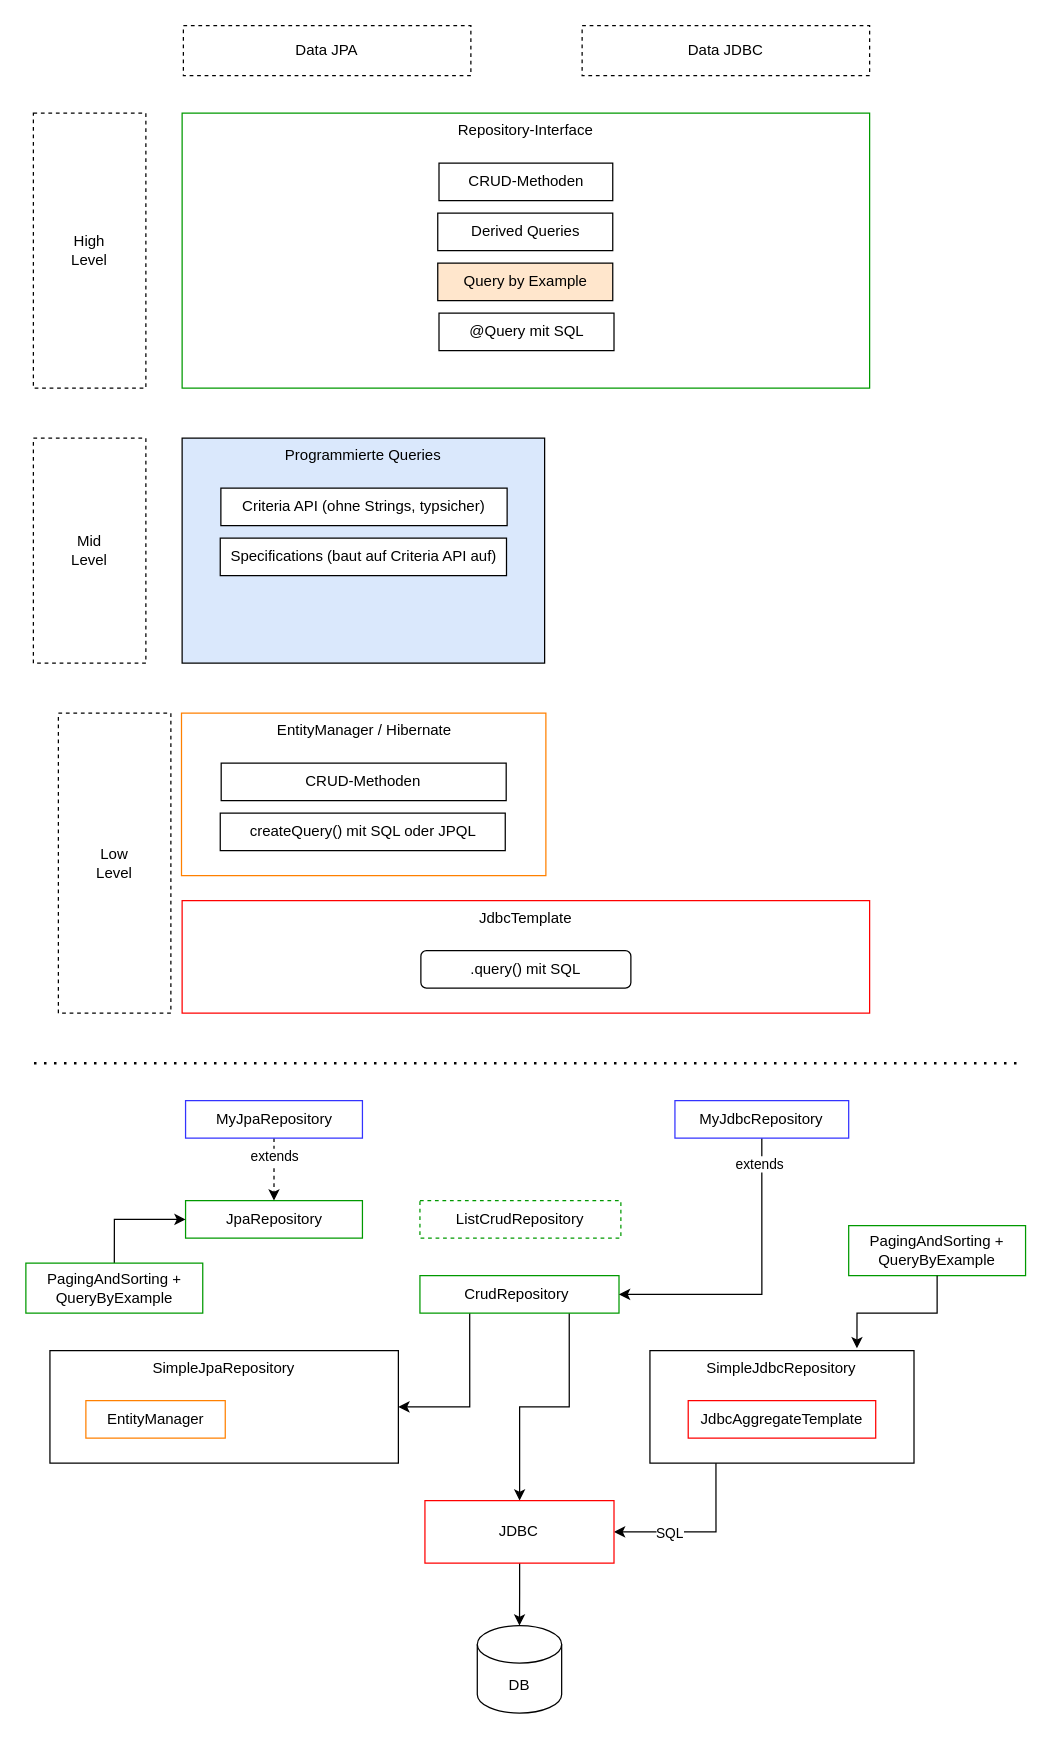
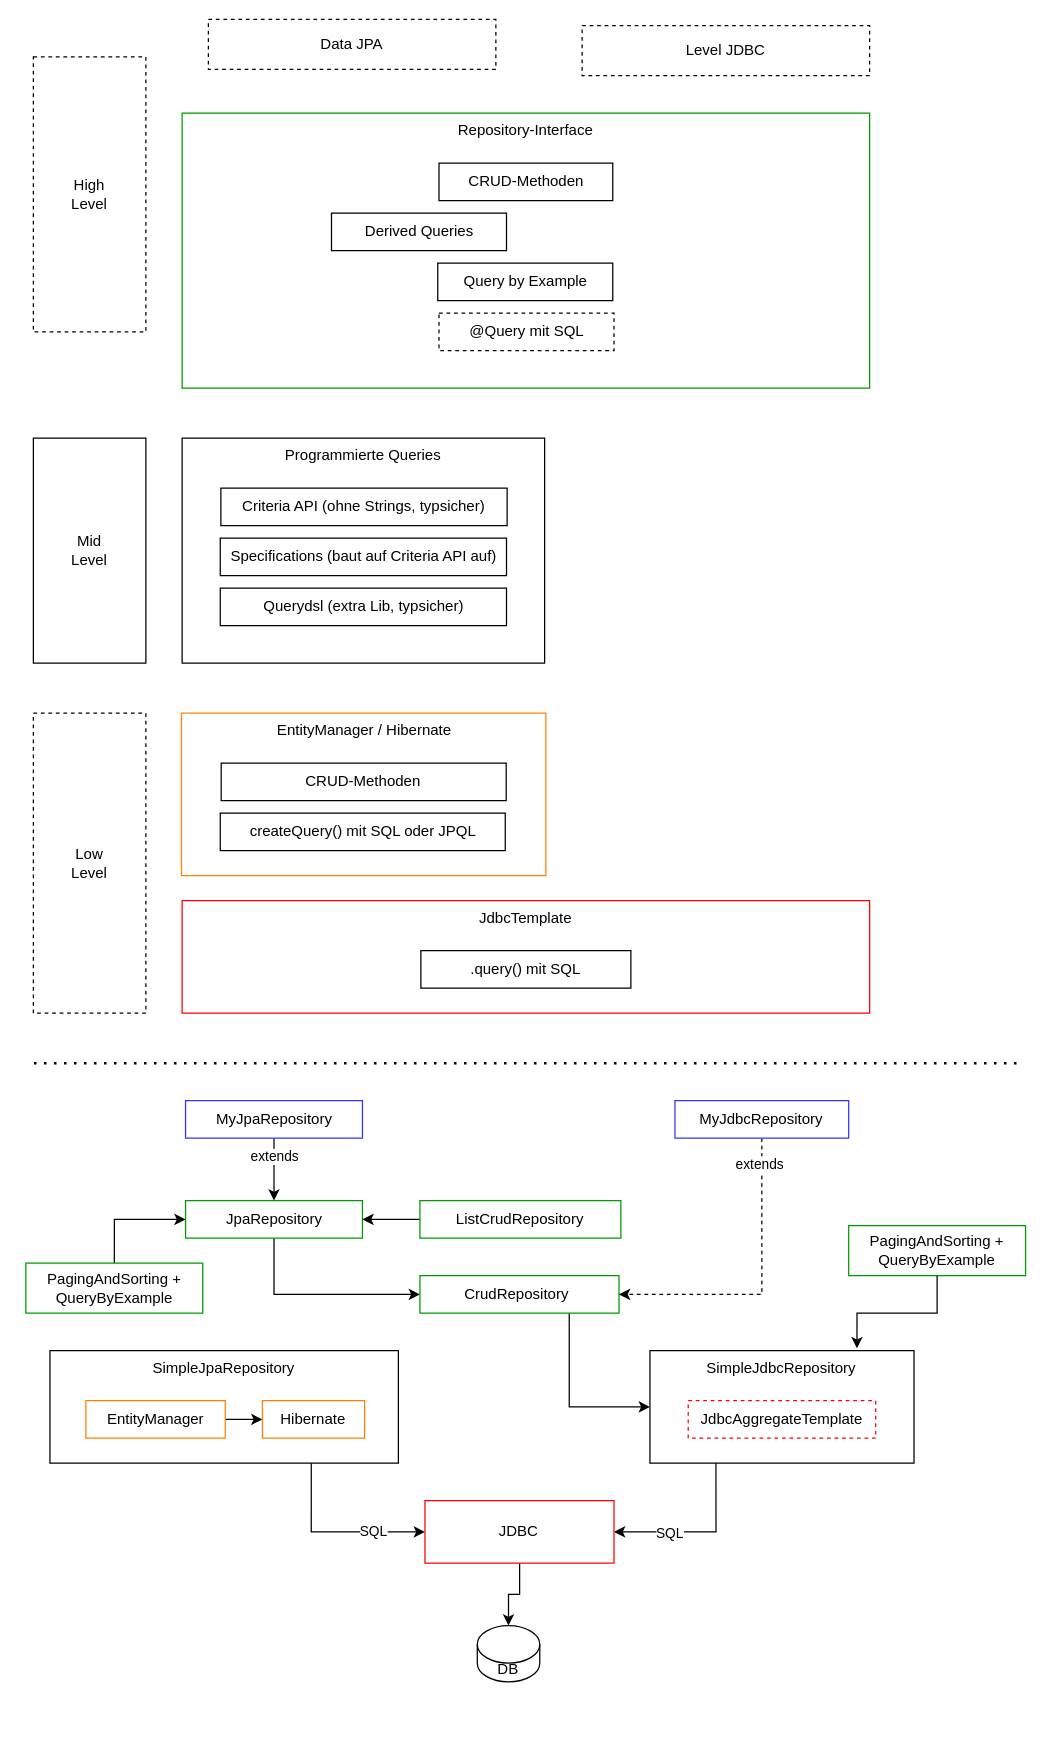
- <mxCell id="6" value="Data JPA" style="rounded=0;whiteSpace=wrap;html=1;dashed=1;" parent="1" vertex="1"><mxGeometry x="146" y="20" width="230" height="40" as="geometry" /></mxCell>
+ <mxCell id="6" value="Data JPA" style="rounded=0;whiteSpace=wrap;html=1;dashed=1;" parent="1" vertex="1"><mxGeometry x="166" y="15" width="230" height="40" as="geometry" /></mxCell>
- <mxCell id="7" value="Data JDBC" style="rounded=0;whiteSpace=wrap;html=1;dashed=1;" parent="1" vertex="1"><mxGeometry x="465" y="20" width="230" height="40" as="geometry" /></mxCell>
+ <mxCell id="7" value="Level JDBC" style="rounded=0;whiteSpace=wrap;html=1;dashed=1;" parent="1" vertex="1"><mxGeometry x="465" y="20" width="230" height="40" as="geometry" /></mxCell>
- <mxCell id="5" value="Derived Queries" style="rounded=0;whiteSpace=wrap;html=1;verticalAlign=middle;" parent="1" vertex="1"><mxGeometry x="349.5" y="170" width="140" height="30" as="geometry" /></mxCell>
+ <mxCell id="5" value="Derived Queries" style="rounded=0;whiteSpace=wrap;html=1;verticalAlign=middle;" parent="1" vertex="1"><mxGeometry x="264.5" y="170" width="140" height="30" as="geometry" /></mxCell>
- <mxCell id="14" value="High&lt;div&gt;Level&lt;/div&gt;" style="rounded=0;whiteSpace=wrap;html=1;dashed=1;" parent="1" vertex="1"><mxGeometry x="26" y="90" width="90" height="220" as="geometry" /></mxCell>
+ <mxCell id="14" value="High&lt;div&gt;Level&lt;/div&gt;" style="rounded=0;whiteSpace=wrap;html=1;dashed=1;" parent="1" vertex="1"><mxGeometry x="26" y="45" width="90" height="220" as="geometry" /></mxCell>
- <mxCell id="17" value="Query by Example" style="rounded=0;whiteSpace=wrap;html=1;verticalAlign=middle;fillColor=#ffe6cc;" parent="1" vertex="1"><mxGeometry x="349.5" y="210" width="140" height="30" as="geometry" /></mxCell>
+ <mxCell id="17" value="Query by Example" style="rounded=0;whiteSpace=wrap;html=1;verticalAlign=middle;" parent="1" vertex="1"><mxGeometry x="349.5" y="210" width="140" height="30" as="geometry" /></mxCell>
- <mxCell id="45" value="@Query mit SQL" style="rounded=0;whiteSpace=wrap;html=1;verticalAlign=middle;" parent="1" vertex="1"><mxGeometry x="350.5" y="250" width="140" height="30" as="geometry" /></mxCell>
+ <mxCell id="45" value="@Query mit SQL" style="rounded=0;whiteSpace=wrap;html=1;verticalAlign=middle;dashed=1;" parent="1" vertex="1"><mxGeometry x="350.5" y="250" width="140" height="30" as="geometry" /></mxCell>
- <mxCell id="8" value="Programmierte Queries" style="rounded=0;whiteSpace=wrap;html=1;verticalAlign=top;fillColor=#dae8fc;" parent="1" vertex="1"><mxGeometry x="145" y="350" width="290" height="180" as="geometry" /></mxCell>
+ <mxCell id="8" value="Programmierte Queries" style="rounded=0;whiteSpace=wrap;html=1;verticalAlign=top;" parent="1" vertex="1"><mxGeometry x="145" y="350" width="290" height="180" as="geometry" /></mxCell>
- <mxCell id="15" value="Mid&lt;div&gt;Level&lt;/div&gt;" style="rounded=0;whiteSpace=wrap;html=1;dashed=1;" parent="1" vertex="1"><mxGeometry x="26" y="350" width="90" height="180" as="geometry" /></mxCell>
+ <mxCell id="15" value="Mid&lt;div&gt;Level&lt;/div&gt;" style="rounded=0;whiteSpace=wrap;html=1;dashed=0;" parent="1" vertex="1"><mxGeometry x="26" y="350" width="90" height="180" as="geometry" /></mxCell>
+ <mxCell id="18" value="Querydsl (extra Lib, typsicher)" style="rounded=0;whiteSpace=wrap;html=1;verticalAlign=middle;" parent="1" vertex="1"><mxGeometry x="175.5" y="470" width="229" height="30" as="geometry" /></mxCell>
- <mxCell id="16" value="Low&lt;div&gt;Level&lt;/div&gt;" style="rounded=0;whiteSpace=wrap;html=1;dashed=1;" parent="1" vertex="1"><mxGeometry x="46" y="570" width="90" height="240" as="geometry" /></mxCell>
+ <mxCell id="16" value="Low&lt;div&gt;Level&lt;/div&gt;" style="rounded=0;whiteSpace=wrap;html=1;dashed=1;" parent="1" vertex="1"><mxGeometry x="26" y="570" width="90" height="240" as="geometry" /></mxCell>
- <mxCell id="12" value=".query() mit SQL" style="whiteSpace=wrap;html=1;verticalAlign=middle;rounded=1;" parent="1" vertex="1"><mxGeometry x="336" y="760" width="168" height="30" as="geometry" /></mxCell>
+ <mxCell id="12" value=".query() mit SQL" style="rounded=0;whiteSpace=wrap;html=1;verticalAlign=middle;" parent="1" vertex="1"><mxGeometry x="336" y="760" width="168" height="30" as="geometry" /></mxCell>
- <mxCell id="22" style="edgeStyle=orthogonalEdgeStyle;rounded=0;orthogonalLoop=1;jettySize=auto;html=1;exitX=0.5;exitY=1;exitDx=0;exitDy=0;entryX=0.5;entryY=0;entryDx=0;entryDy=0;dashed=1;" parent="1" source="24" target="21" edge="1"><mxGeometry relative="1" as="geometry" /></mxCell>
+ <mxCell id="22" style="edgeStyle=orthogonalEdgeStyle;rounded=0;orthogonalLoop=1;jettySize=auto;html=1;exitX=0.5;exitY=1;exitDx=0;exitDy=0;entryX=0.5;entryY=0;entryDx=0;entryDy=0;" parent="1" source="24" target="21" edge="1"><mxGeometry relative="1" as="geometry" /></mxCell>
+ <mxCell id="46" value="" style="edgeStyle=orthogonalEdgeStyle;rounded=0;orthogonalLoop=1;jettySize=auto;html=1;" parent="1" source="47" target="21" edge="1"><mxGeometry relative="1" as="geometry" /></mxCell>
- <mxCell id="47" value="ListCrudRepository" style="rounded=0;whiteSpace=wrap;html=1;verticalAlign=middle;strokeColor=#009900;dashed=1;" parent="1" vertex="1"><mxGeometry x="335.25" y="960" width="160.75" height="30" as="geometry" /></mxCell>
+ <mxCell id="47" value="ListCrudRepository" style="rounded=0;whiteSpace=wrap;html=1;verticalAlign=middle;strokeColor=#009900;" parent="1" vertex="1"><mxGeometry x="335.25" y="960" width="160.75" height="30" as="geometry" /></mxCell>
+ <mxCell id="20" style="edgeStyle=orthogonalEdgeStyle;rounded=0;orthogonalLoop=1;jettySize=auto;html=1;exitX=0.5;exitY=1;exitDx=0;exitDy=0;entryX=0;entryY=0.5;entryDx=0;entryDy=0;" parent="1" source="21" target="27" edge="1"><mxGeometry relative="1" as="geometry" /></mxCell>
- <mxCell id="33" style="edgeStyle=orthogonalEdgeStyle;rounded=0;orthogonalLoop=1;jettySize=auto;html=1;exitX=0.5;exitY=1;exitDx=0;exitDy=0;entryX=1;entryY=0.5;entryDx=0;entryDy=0;" parent="1" source="35" target="27" edge="1"><mxGeometry relative="1" as="geometry" /></mxCell>
+ <mxCell id="33" style="edgeStyle=orthogonalEdgeStyle;rounded=0;orthogonalLoop=1;jettySize=auto;html=1;exitX=0.5;exitY=1;exitDx=0;exitDy=0;entryX=1;entryY=0.5;entryDx=0;entryDy=0;dashed=1;" parent="1" source="35" target="27" edge="1"><mxGeometry relative="1" as="geometry" /></mxCell>
- <mxCell id="26" style="edgeStyle=orthogonalEdgeStyle;rounded=0;orthogonalLoop=1;jettySize=auto;html=1;exitX=0.25;exitY=1;exitDx=0;exitDy=0;entryX=1;entryY=0.5;entryDx=0;entryDy=0;" parent="1" source="27" target="30" edge="1"><mxGeometry relative="1" as="geometry" /></mxCell>
+ <mxCell id="31" value="" style="edgeStyle=orthogonalEdgeStyle;rounded=0;orthogonalLoop=1;jettySize=auto;html=1;" edge="1" parent="1" source="32" target="48"><mxGeometry relative="1" as="geometry" /></mxCell>
+ <mxCell id="48" value="Hibernate" style="rounded=0;whiteSpace=wrap;html=1;verticalAlign=middle;strokeColor=#FF8000;" vertex="1" parent="1"><mxGeometry x="209.25" y="1120" width="81.75" height="30" as="geometry" /></mxCell>
- <mxCell id="39" value="JdbcAggregateTemplate" style="rounded=0;whiteSpace=wrap;html=1;verticalAlign=middle;strokeColor=#FF0000;" parent="1" vertex="1"><mxGeometry x="549.87" y="1120" width="150" height="30" as="geometry" /></mxCell>
+ <mxCell id="39" value="JdbcAggregateTemplate" style="rounded=0;whiteSpace=wrap;html=1;verticalAlign=middle;strokeColor=#FF0000;dashed=1;" parent="1" vertex="1"><mxGeometry x="549.87" y="1120" width="150" height="30" as="geometry" /></mxCell>
- <mxCell id="25" style="edgeStyle=orthogonalEdgeStyle;rounded=0;orthogonalLoop=1;jettySize=auto;html=1;exitX=0.75;exitY=1;exitDx=0;exitDy=0;" parent="1" source="27" target="50" edge="1"><mxGeometry relative="1" as="geometry" /></mxCell>
+ <mxCell id="25" style="edgeStyle=orthogonalEdgeStyle;rounded=0;orthogonalLoop=1;jettySize=auto;html=1;exitX=0.75;exitY=1;exitDx=0;exitDy=0;entryX=0;entryY=0.5;entryDx=0;entryDy=0;" parent="1" source="27" target="38" edge="1"><mxGeometry relative="1" as="geometry" /></mxCell>
+ <mxCell id="28" style="edgeStyle=orthogonalEdgeStyle;rounded=0;orthogonalLoop=1;jettySize=auto;html=1;exitX=0.75;exitY=1;exitDx=0;exitDy=0;entryX=0;entryY=0.5;entryDx=0;entryDy=0;" edge="1" parent="1" source="30" target="50"><mxGeometry relative="1" as="geometry" /></mxCell>
+ <mxCell id="29" value="SQL" style="edgeLabel;html=1;align=center;verticalAlign=middle;resizable=0;points=[];" vertex="1" connectable="0" parent="28"><mxGeometry x="0.424" y="1" relative="1" as="geometry"><mxPoint as="offset" /></mxGeometry></mxCell>
- <mxCell id="51" value="DB" style="shape=cylinder3;whiteSpace=wrap;html=1;boundedLbl=1;backgroundOutline=1;size=15;" vertex="1" parent="1"><mxGeometry x="381.13" y="1300" width="67.5" height="70" as="geometry" /></mxCell>
+ <mxCell id="51" value="DB" style="shape=cylinder3;whiteSpace=wrap;html=1;boundedLbl=1;backgroundOutline=1;size=15;" vertex="1" parent="1"><mxGeometry x="381.13" y="1300" width="50" height="45" as="geometry" /></mxCell>
